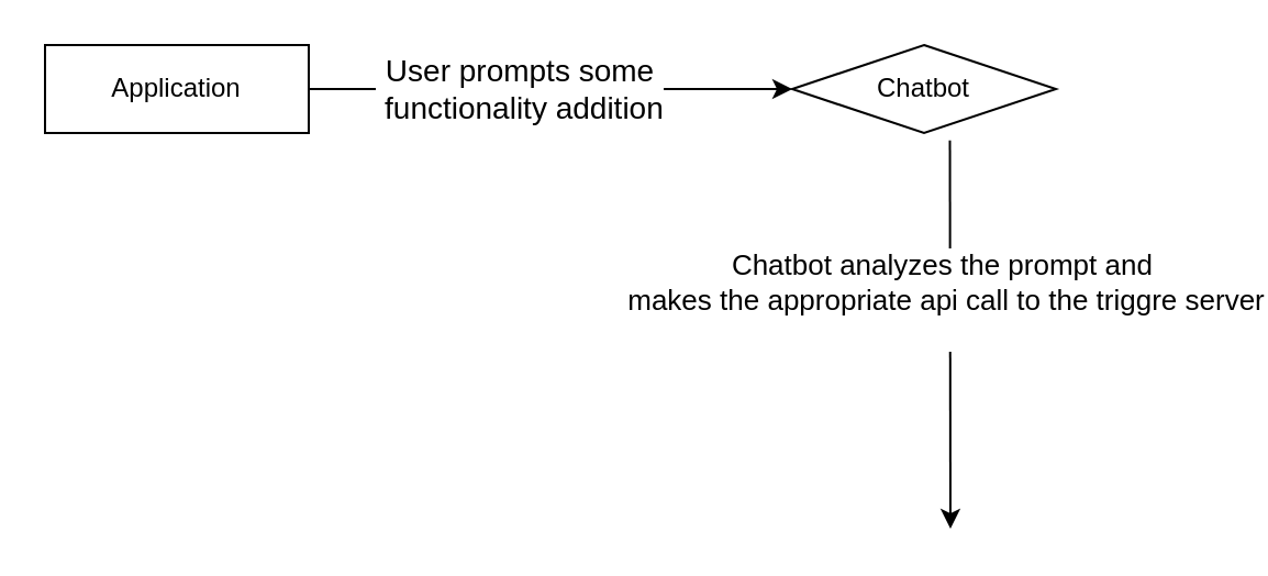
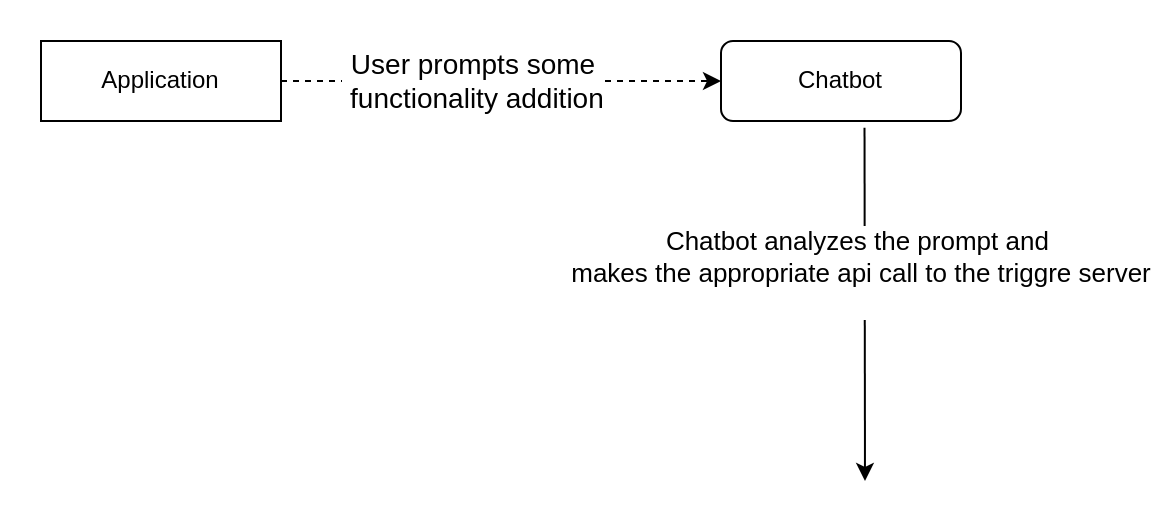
- <mxCell id="4" value="" style="endArrow=classic;html=1;rounded=0;exitX=1;exitY=0.5;exitDx=0;exitDy=0;entryX=0;entryY=0.5;entryDx=0;entryDy=0;" edge="1" parent="1" source="2" target="3"><mxGeometry width="50" height="50" relative="1" as="geometry"><mxPoint x="340" y="190" as="sourcePoint" /><mxPoint x="390" y="140" as="targetPoint" /></mxGeometry></mxCell>
+ <mxCell id="4" value="" style="endArrow=classic;html=1;rounded=0;exitX=1;exitY=0.5;exitDx=0;exitDy=0;entryX=0;entryY=0.5;entryDx=0;entryDy=0;dashed=1;" edge="1" parent="1" source="2" target="3"><mxGeometry width="50" height="50" relative="1" as="geometry"><mxPoint x="340" y="190" as="sourcePoint" /><mxPoint x="390" y="140" as="targetPoint" /></mxGeometry></mxCell>
- <mxCell id="3" value="Chatbot" style="rhombus;whiteSpace=wrap;html=1;" vertex="1" parent="1"><mxGeometry x="360" y="20" width="120" height="40" as="geometry" /></mxCell>
+ <mxCell id="3" value="Chatbot" style="rounded=1;whiteSpace=wrap;html=1;" vertex="1" parent="1"><mxGeometry x="360" y="20" width="120" height="40" as="geometry" /></mxCell>
